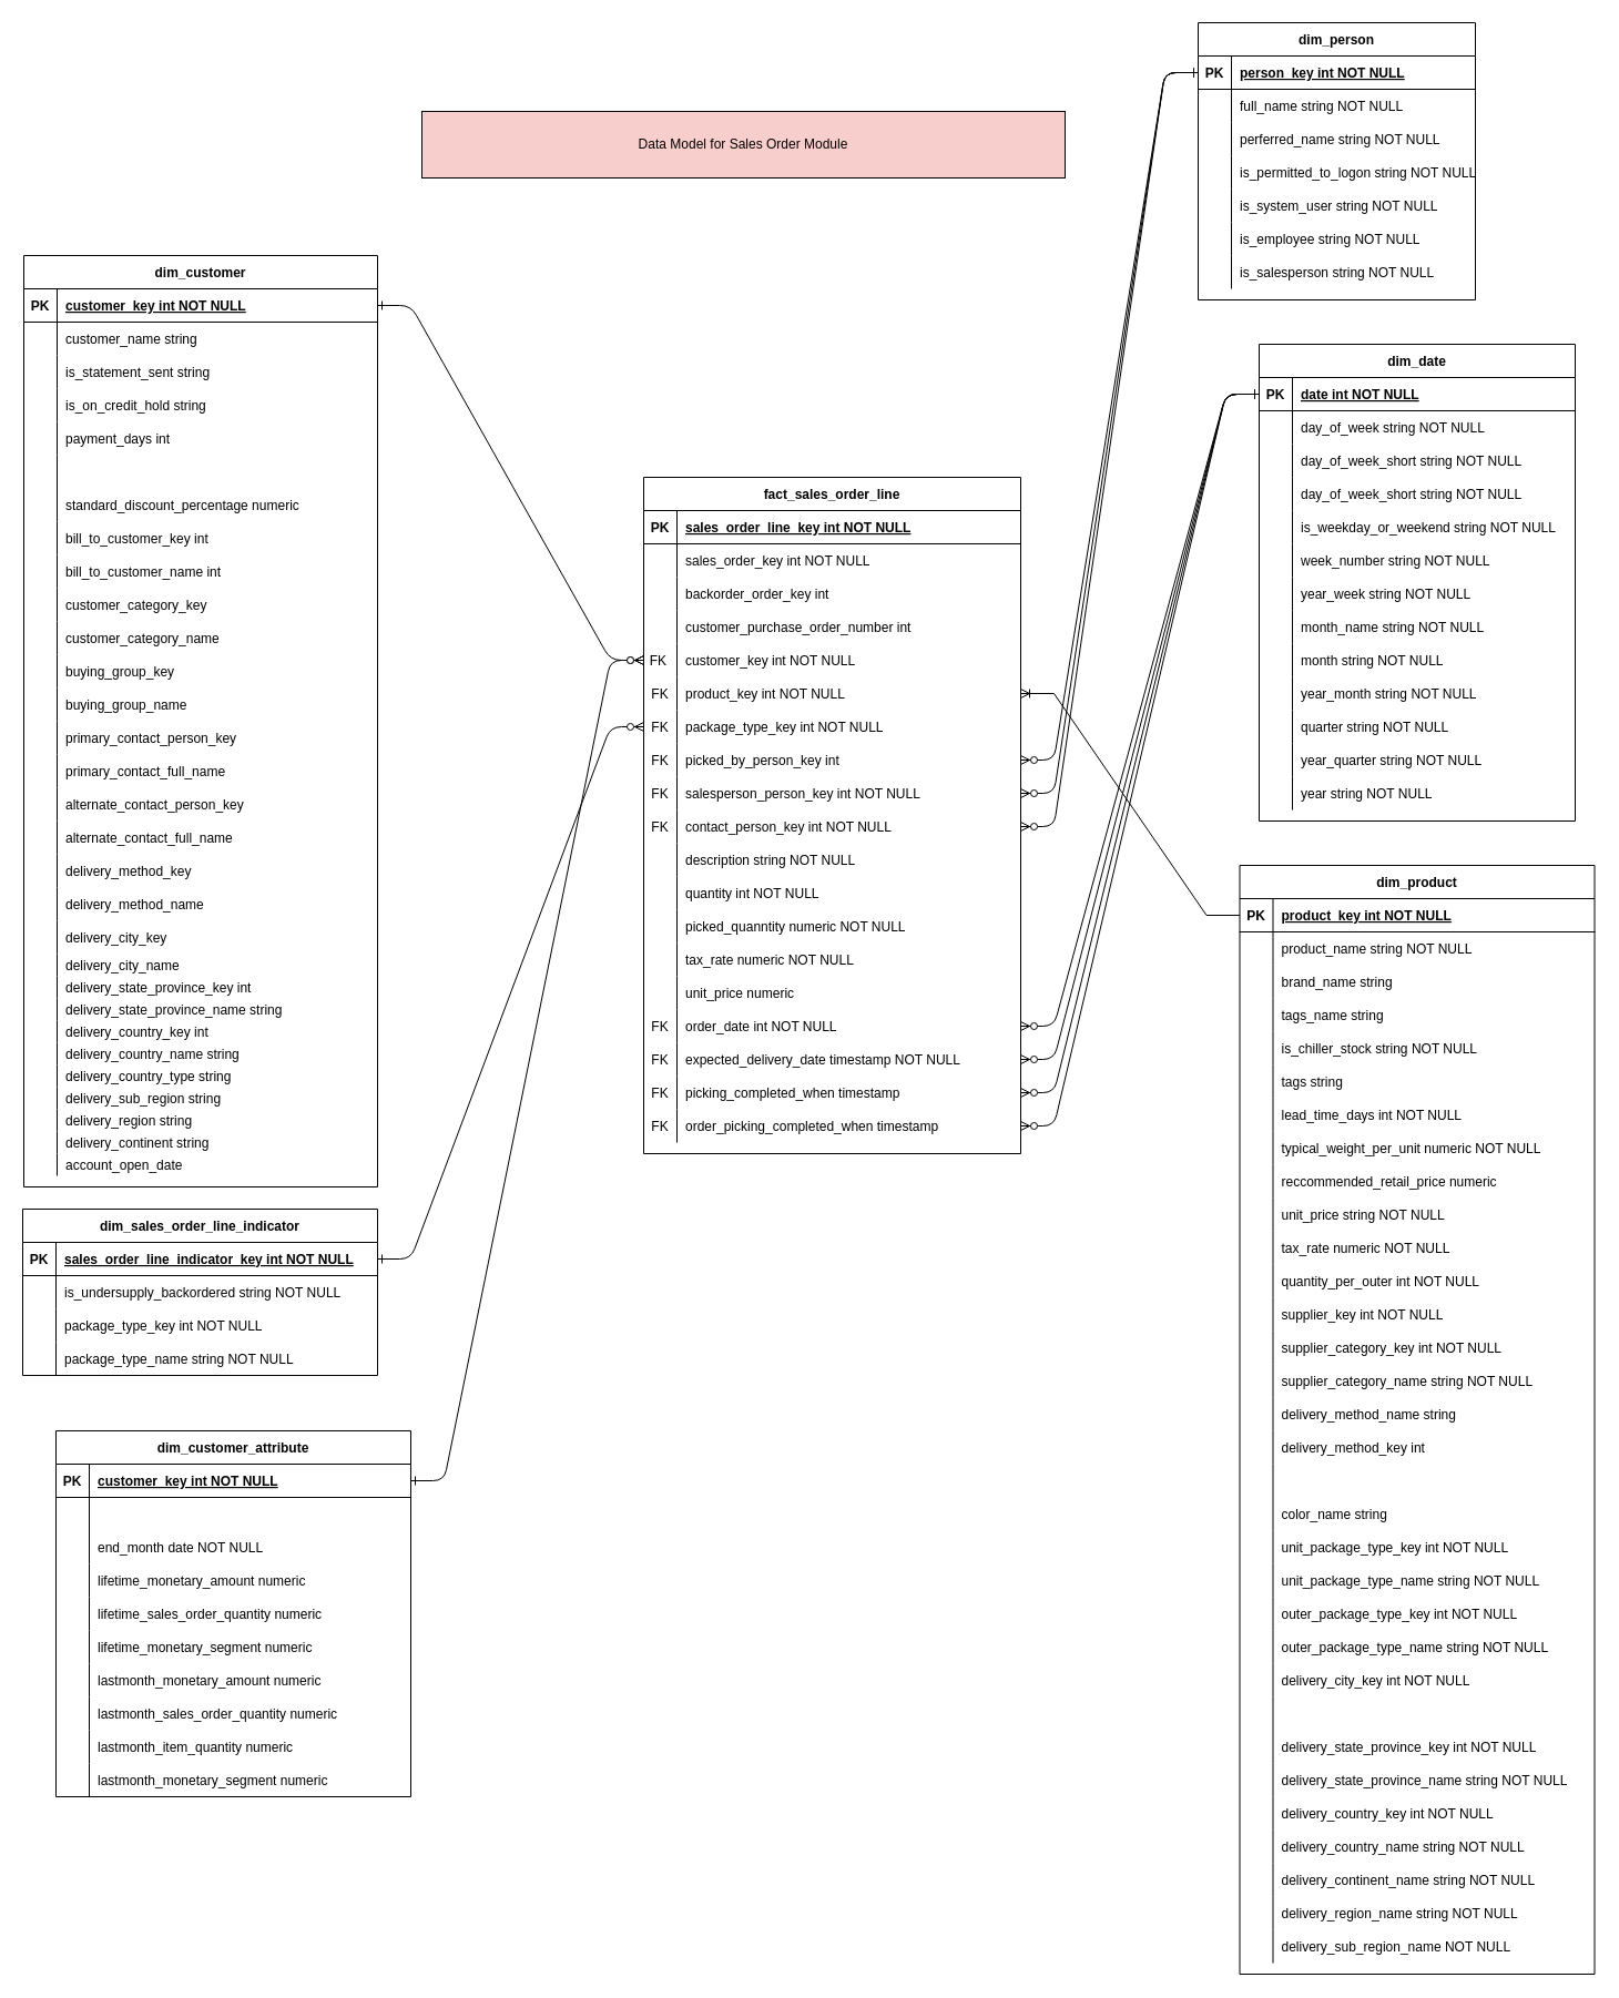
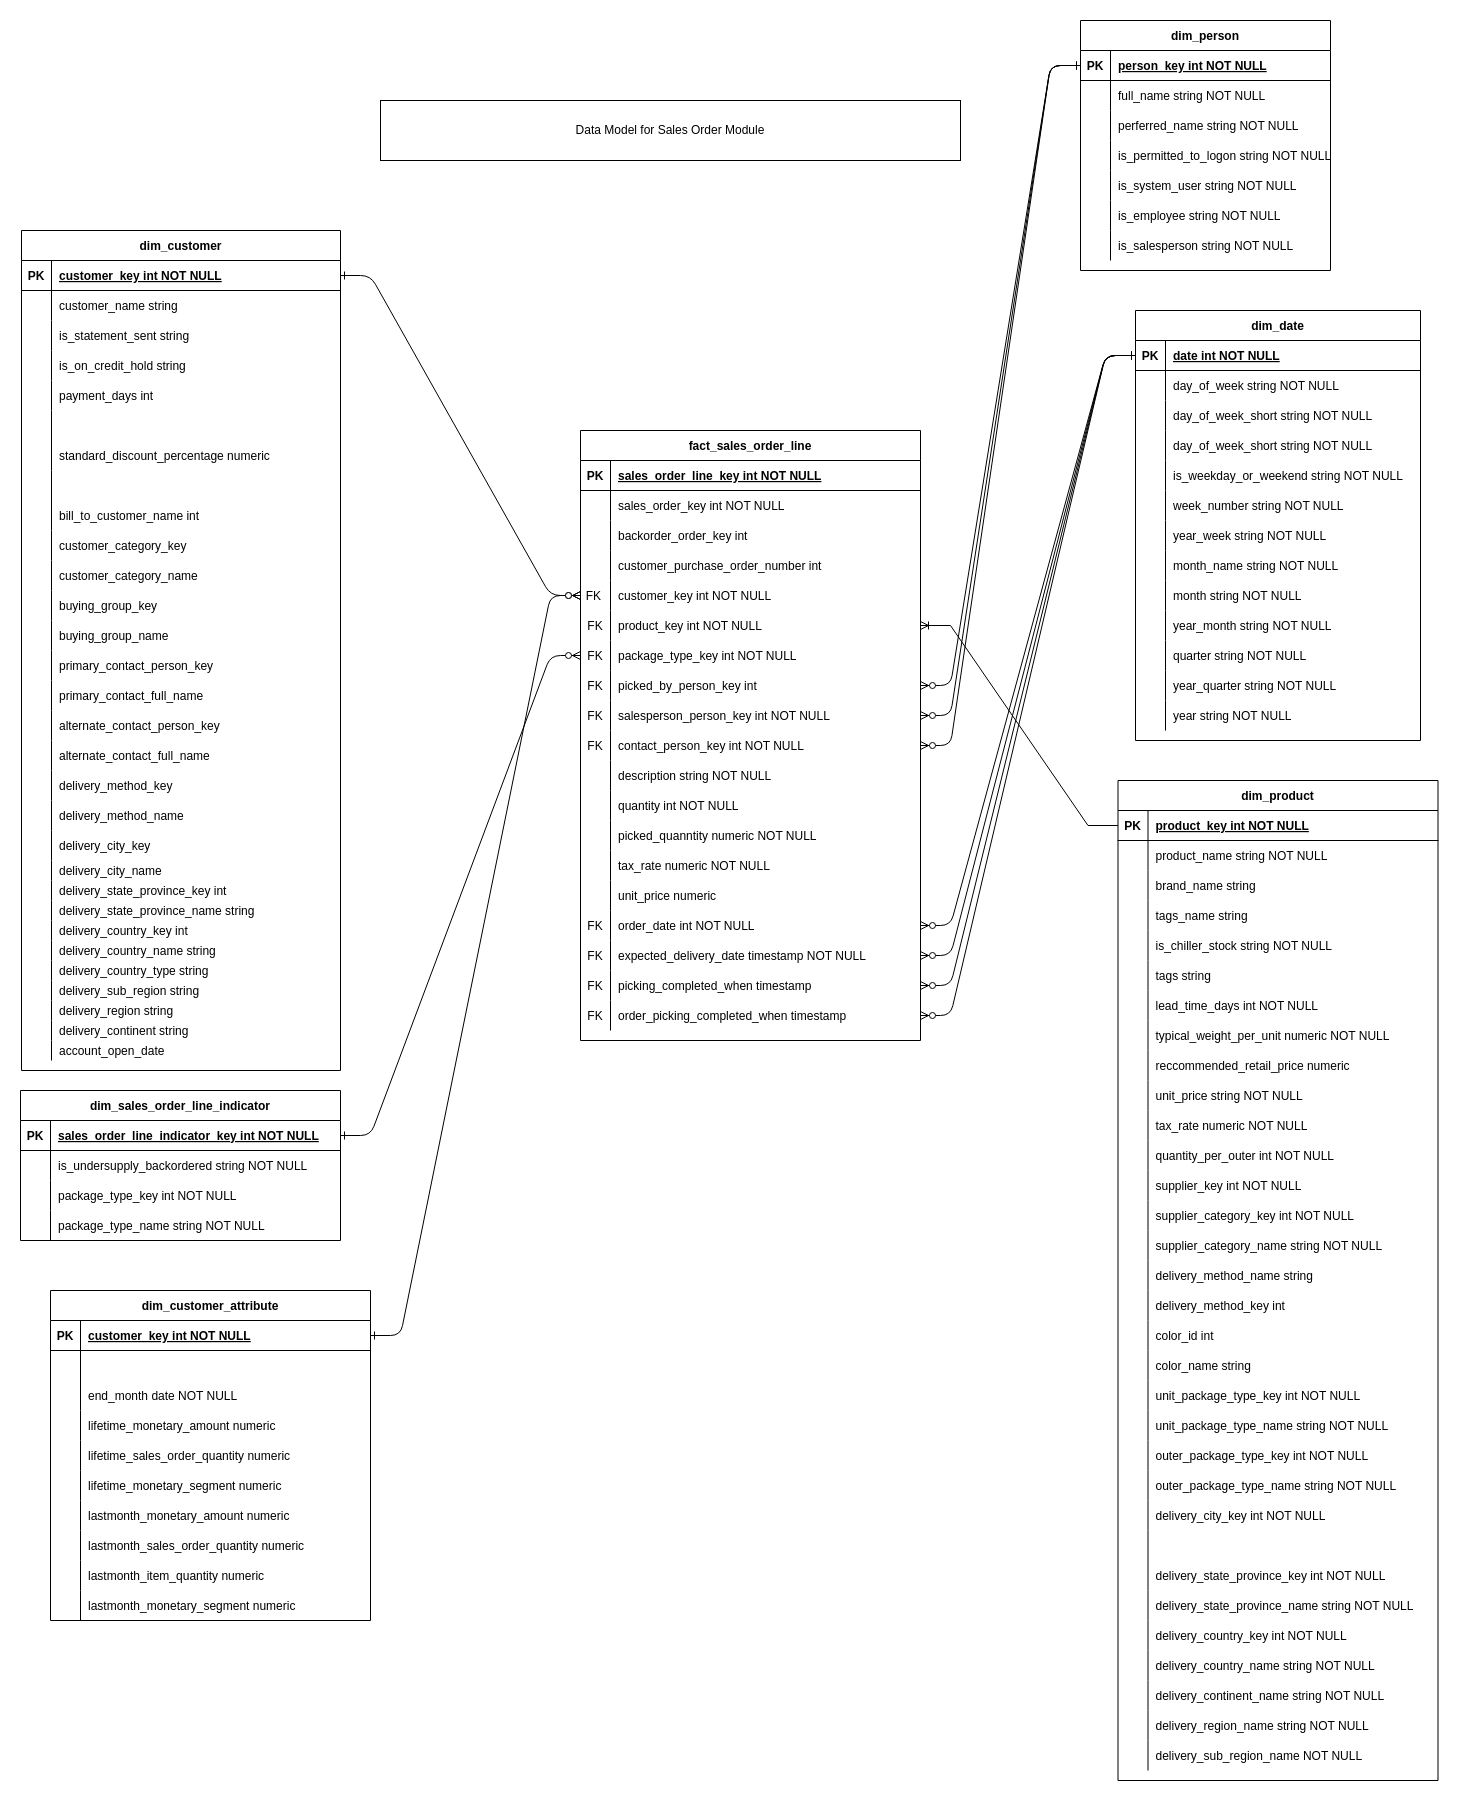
- <mxCell id="125" value="Data Model for Sales Order Module" style="rounded=0;whiteSpace=wrap;html=1;fillColor=#f8cecc;" vertex="1" parent="1"><mxGeometry x="380" y="100" width="580" height="60" as="geometry" /></mxCell>
+ <mxCell id="125" value="Data Model for Sales Order Module" style="rounded=0;whiteSpace=wrap;html=1;" vertex="1" parent="1"><mxGeometry x="380" y="100" width="580" height="60" as="geometry" /></mxCell>
- <mxCell id="168" value="bill_to_customer_key int" style="shape=partialRectangle;overflow=hidden;connectable=0;fillColor=none;top=0;left=0;bottom=0;right=0;align=left;spacingLeft=6;" vertex="1" parent="166"><mxGeometry x="30" width="289" height="30" as="geometry"><mxRectangle width="289" height="30" as="alternateBounds" /></mxGeometry></mxCell>
+ <mxCell id="290" value="color_id int" style="shape=partialRectangle;overflow=hidden;connectable=0;fillColor=none;top=0;left=0;bottom=0;right=0;align=left;spacingLeft=6;" vertex="1" parent="288"><mxGeometry x="30" width="290" height="30" as="geometry"><mxRectangle width="290" height="30" as="alternateBounds" /></mxGeometry></mxCell>
